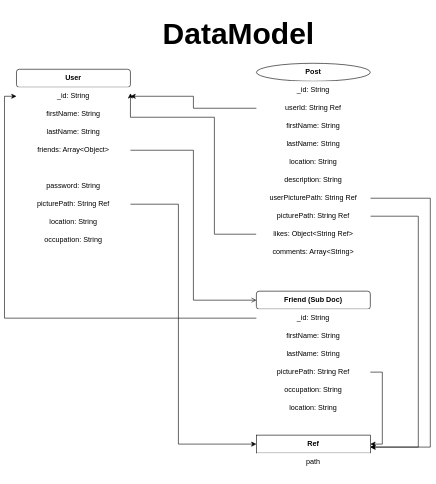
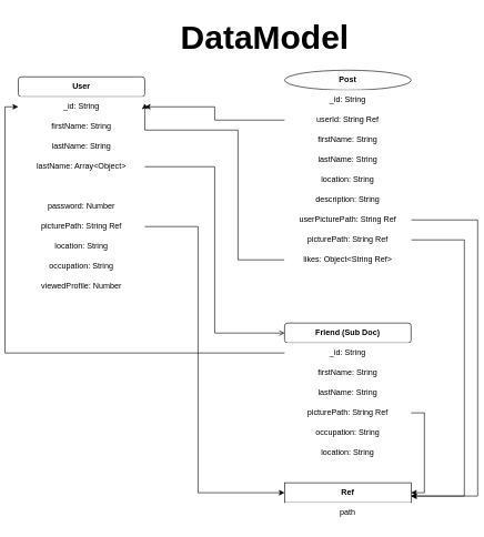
- <mxCell id="8" value="friends: Array&amp;lt;Object&amp;gt;" style="rounded=0;whiteSpace=wrap;html=1;align=center;strokeColor=none;" vertex="1" parent="3"><mxGeometry y="120" width="190" height="30" as="geometry" /></mxCell>
+ <mxCell id="8" value="lastName: Array&amp;lt;Object&amp;gt;" style="rounded=0;whiteSpace=wrap;html=1;align=center;strokeColor=none;" vertex="1" parent="3"><mxGeometry y="120" width="190" height="30" as="geometry" /></mxCell>
- <mxCell id="9" value="password: String" style="rounded=0;whiteSpace=wrap;html=1;align=center;strokeColor=none;" vertex="1" parent="3"><mxGeometry y="180" width="190" height="30" as="geometry" /></mxCell>
+ <mxCell id="9" value="password: Number" style="rounded=0;whiteSpace=wrap;html=1;align=center;strokeColor=none;" vertex="1" parent="3"><mxGeometry y="180" width="190" height="30" as="geometry" /></mxCell>
- <mxCell id="28" value="comments: Array&amp;lt;String&amp;gt;" style="rounded=0;whiteSpace=wrap;html=1;align=center;strokeColor=none;" vertex="1" parent="14"><mxGeometry y="300" width="190" height="30" as="geometry" /></mxCell>
+ <mxCell id="13" value="viewedProfile: Number" style="rounded=0;whiteSpace=wrap;html=1;align=center;strokeColor=none;" vertex="1" parent="3"><mxGeometry y="300" width="190" height="30" as="geometry" /></mxCell>
